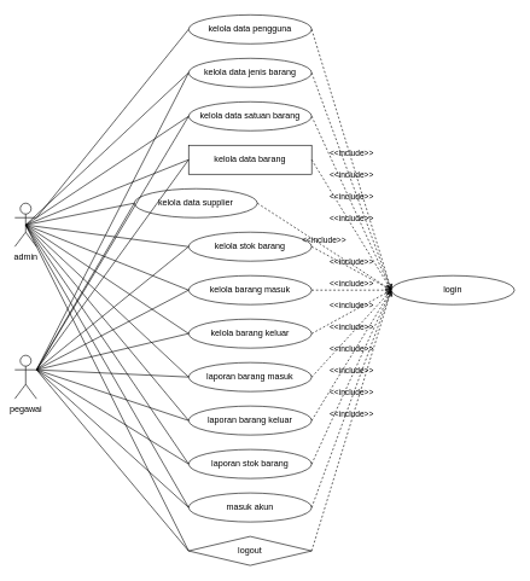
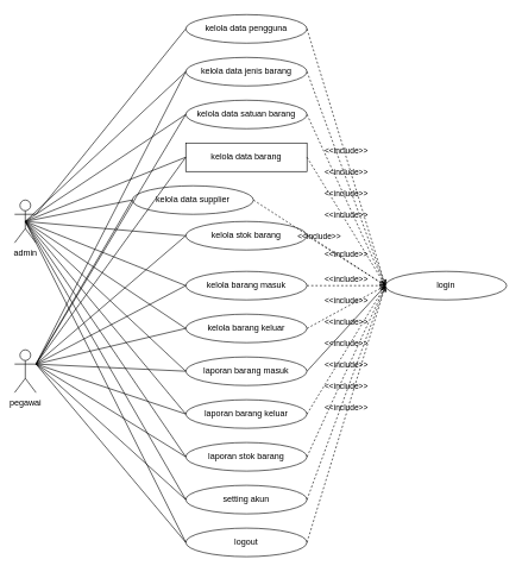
- <mxCell id="9" value="kelola stok barang" style="ellipse;whiteSpace=wrap;html=1;" vertex="1" parent="1"><mxGeometry x="260" y="320" width="170" height="40" as="geometry" /></mxCell>
+ <mxCell id="9" value="kelola stok barang" style="ellipse;whiteSpace=wrap;html=1;" vertex="1" parent="1"><mxGeometry x="260" y="310" width="170" height="40" as="geometry" /></mxCell>
- <mxCell id="51" value="&amp;lt;&amp;lt;include&amp;gt;&amp;gt;" style="html=1;verticalAlign=bottom;labelBackgroundColor=none;endArrow=open;endFill=0;dashed=1;exitX=1;exitY=0.5;exitDx=0;exitDy=0;entryX=0;entryY=0.5;entryDx=0;entryDy=0;" edge="1" parent="1" source="12" target="16"><mxGeometry width="160" relative="1" as="geometry"><mxPoint x="440" y="470" as="sourcePoint" /><mxPoint x="550" y="330" as="targetPoint" /></mxGeometry></mxCell>
+ <mxCell id="51" value="&amp;lt;&amp;lt;include&amp;gt;&amp;gt;" style="html=1;verticalAlign=bottom;labelBackgroundColor=none;endArrow=open;endFill=0;dashed=0;exitX=1;exitY=0.5;exitDx=0;exitDy=0;entryX=0;entryY=0.5;entryDx=0;entryDy=0;" edge="1" parent="1" source="12" target="16"><mxGeometry width="160" relative="1" as="geometry"><mxPoint x="440" y="470" as="sourcePoint" /><mxPoint x="550" y="330" as="targetPoint" /></mxGeometry></mxCell>
- <mxCell id="15" value="masuk akun" style="ellipse;whiteSpace=wrap;html=1;" vertex="1" parent="1"><mxGeometry x="260" y="680" width="170" height="40" as="geometry" /></mxCell>
+ <mxCell id="15" value="setting akun" style="ellipse;whiteSpace=wrap;html=1;" vertex="1" parent="1"><mxGeometry x="260" y="680" width="170" height="40" as="geometry" /></mxCell>
- <mxCell id="17" value="logout" style="rhombus;whiteSpace=wrap;html=1;" vertex="1" parent="1"><mxGeometry x="260" y="740" width="170" height="40" as="geometry" /></mxCell>
+ <mxCell id="17" value="logout" style="ellipse;whiteSpace=wrap;html=1;" vertex="1" parent="1"><mxGeometry x="260" y="740" width="170" height="40" as="geometry" /></mxCell>
